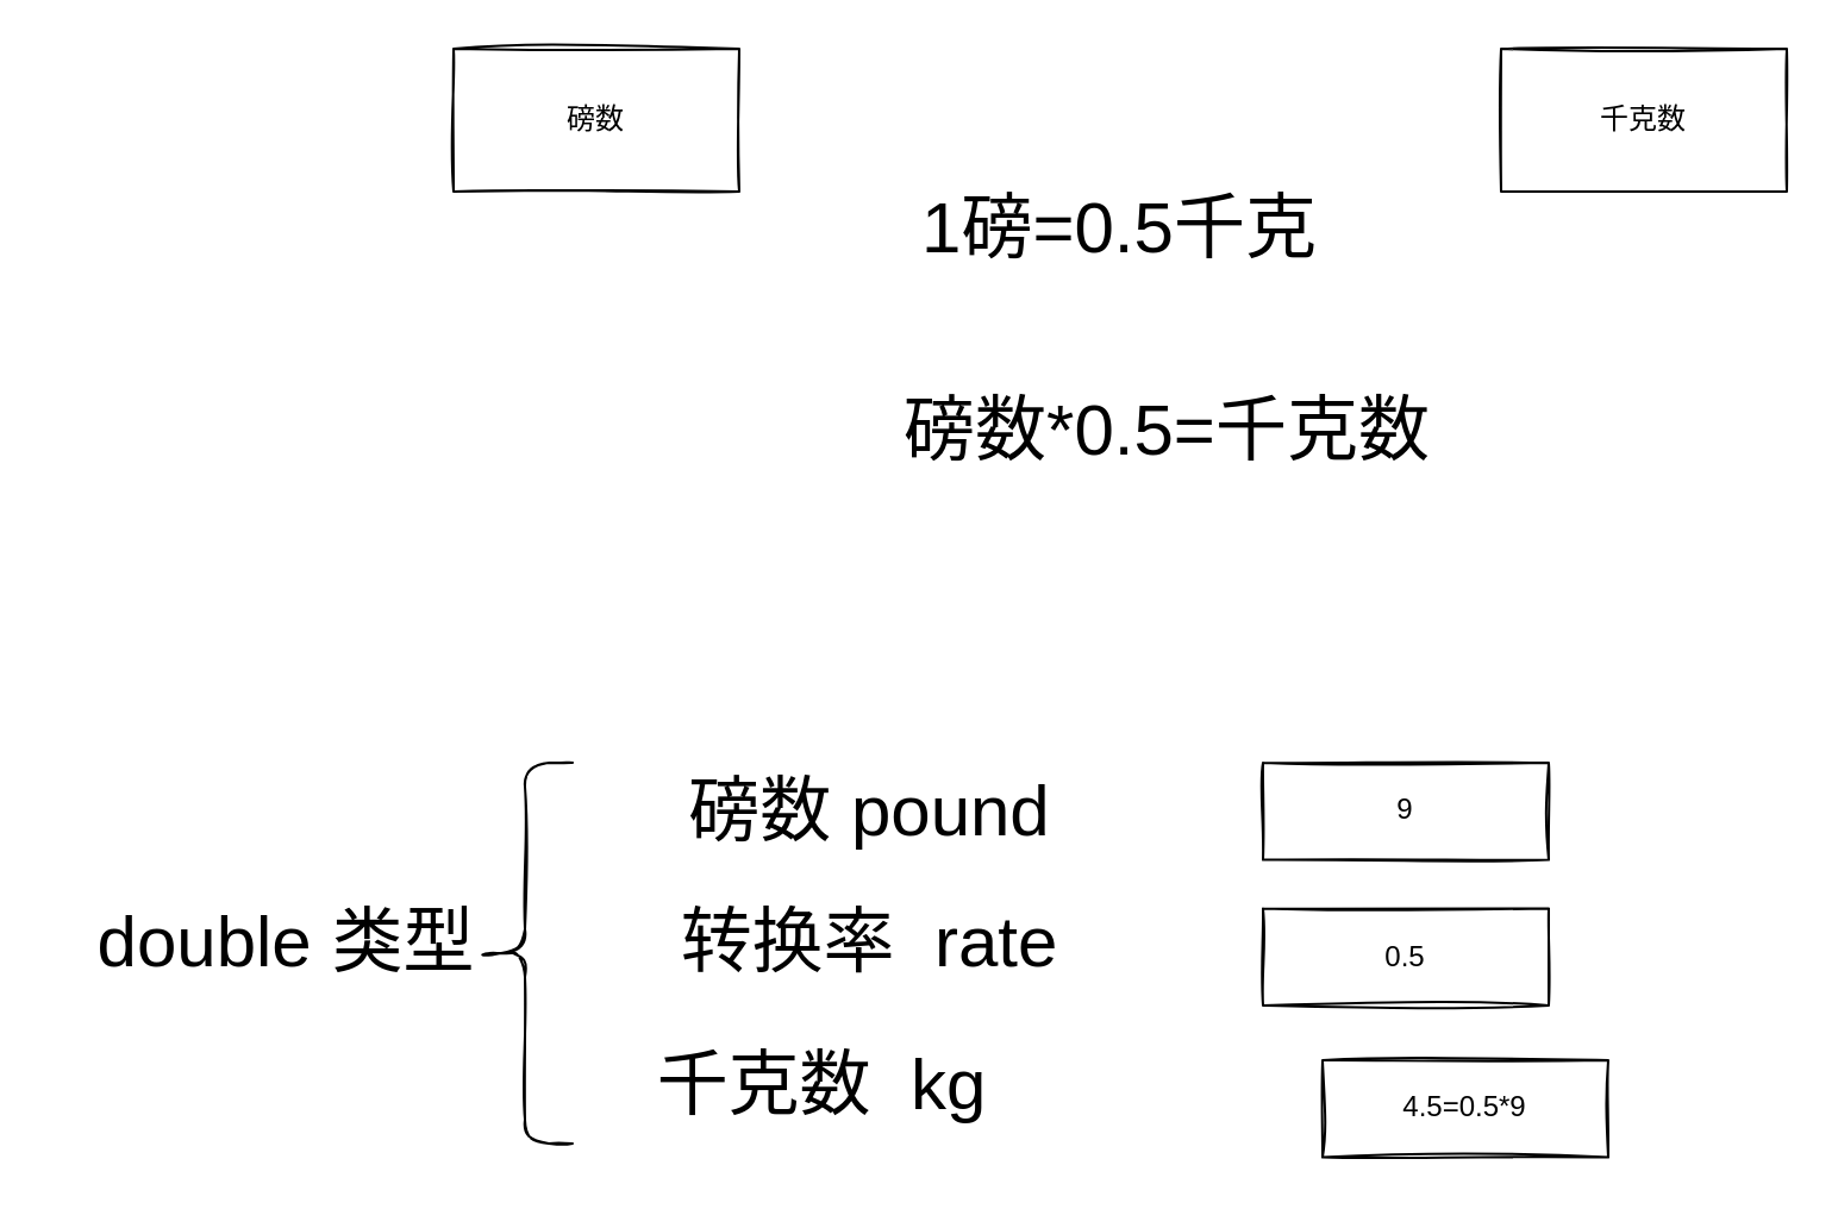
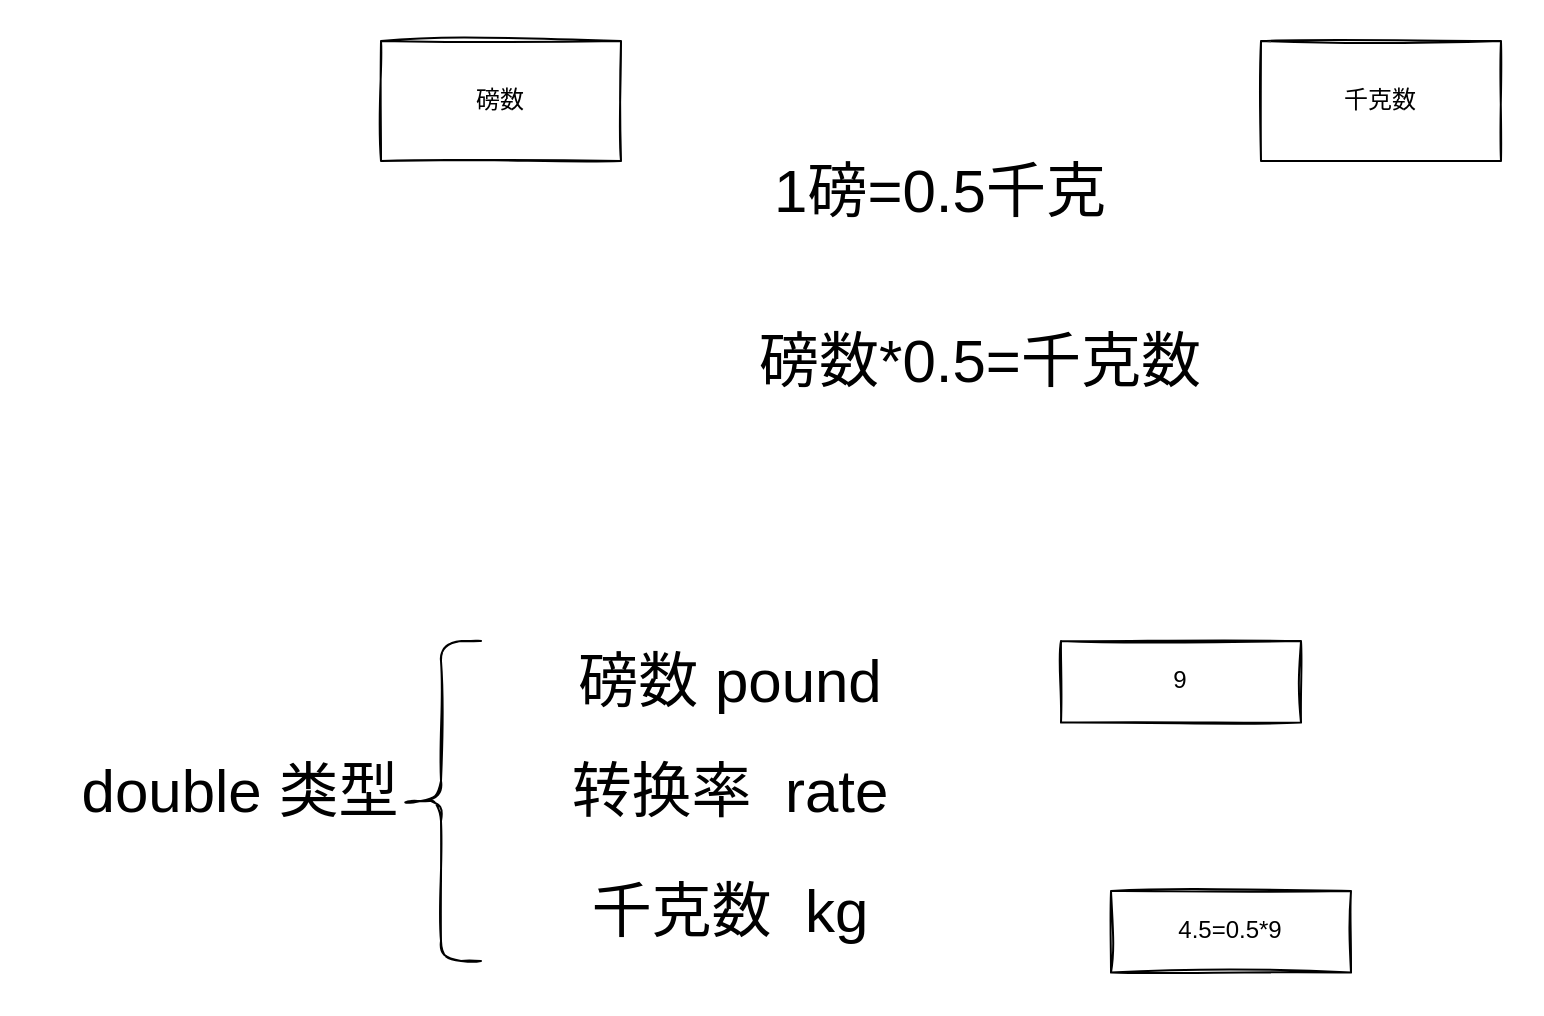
- <mxCell id="12" value="0.5" style="rounded=0;whiteSpace=wrap;html=1;sketch=1;" parent="1" vertex="1"><mxGeometry x="530" y="381.2" width="120" height="40.8" as="geometry" /></mxCell>
- <mxCell id="8" value="千克数&amp;nbsp;&amp;nbsp;kg" style="text;html=1;strokeColor=none;fillColor=none;align=center;verticalAlign=middle;whiteSpace=wrap;rounded=0;sketch=1;fontSize=30;" parent="1" vertex="1"><mxGeometry x="250" y="440" width="190" height="30" as="geometry" /></mxCell>
+ <mxCell id="8" value="千克数&amp;nbsp;&amp;nbsp;kg" style="text;html=1;strokeColor=none;fillColor=none;align=center;verticalAlign=middle;whiteSpace=wrap;rounded=0;sketch=1;fontSize=30;" parent="1" vertex="1"><mxGeometry x="270" y="440" width="190" height="30" as="geometry" /></mxCell>
